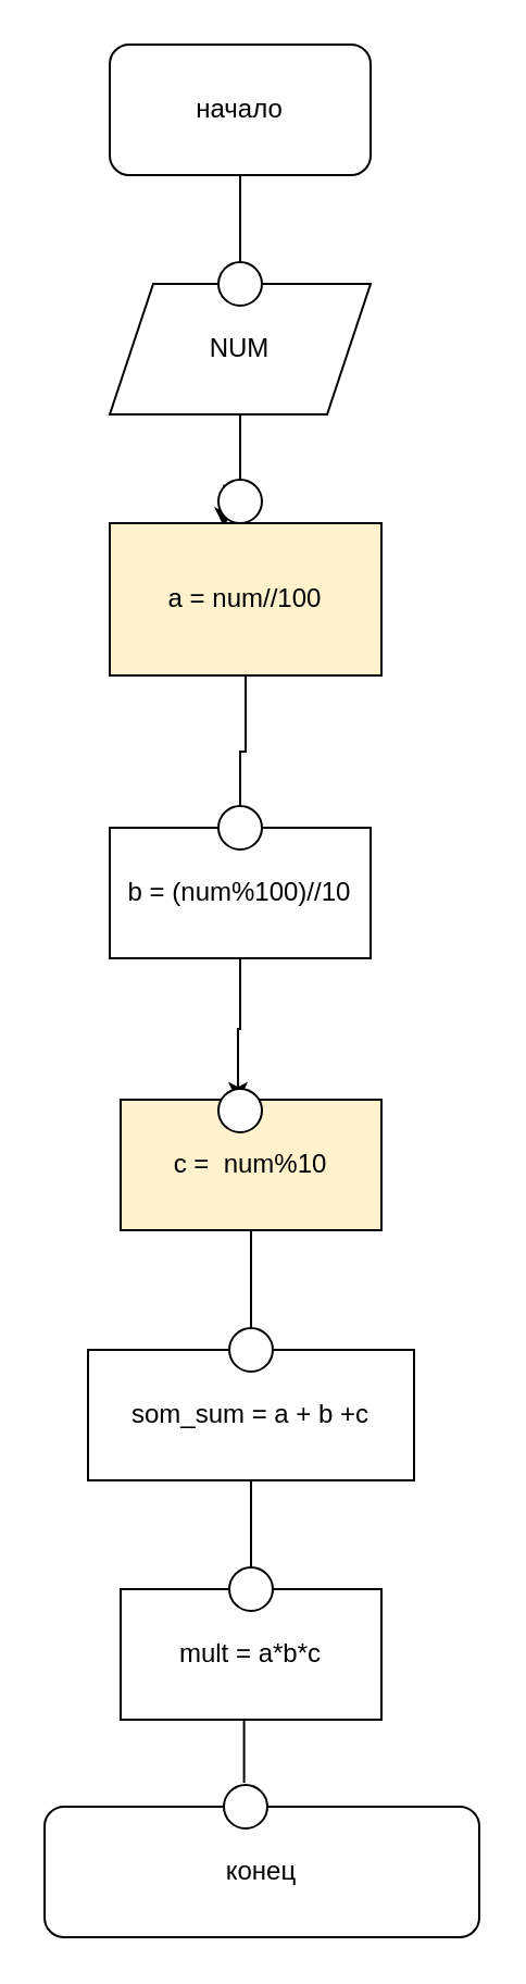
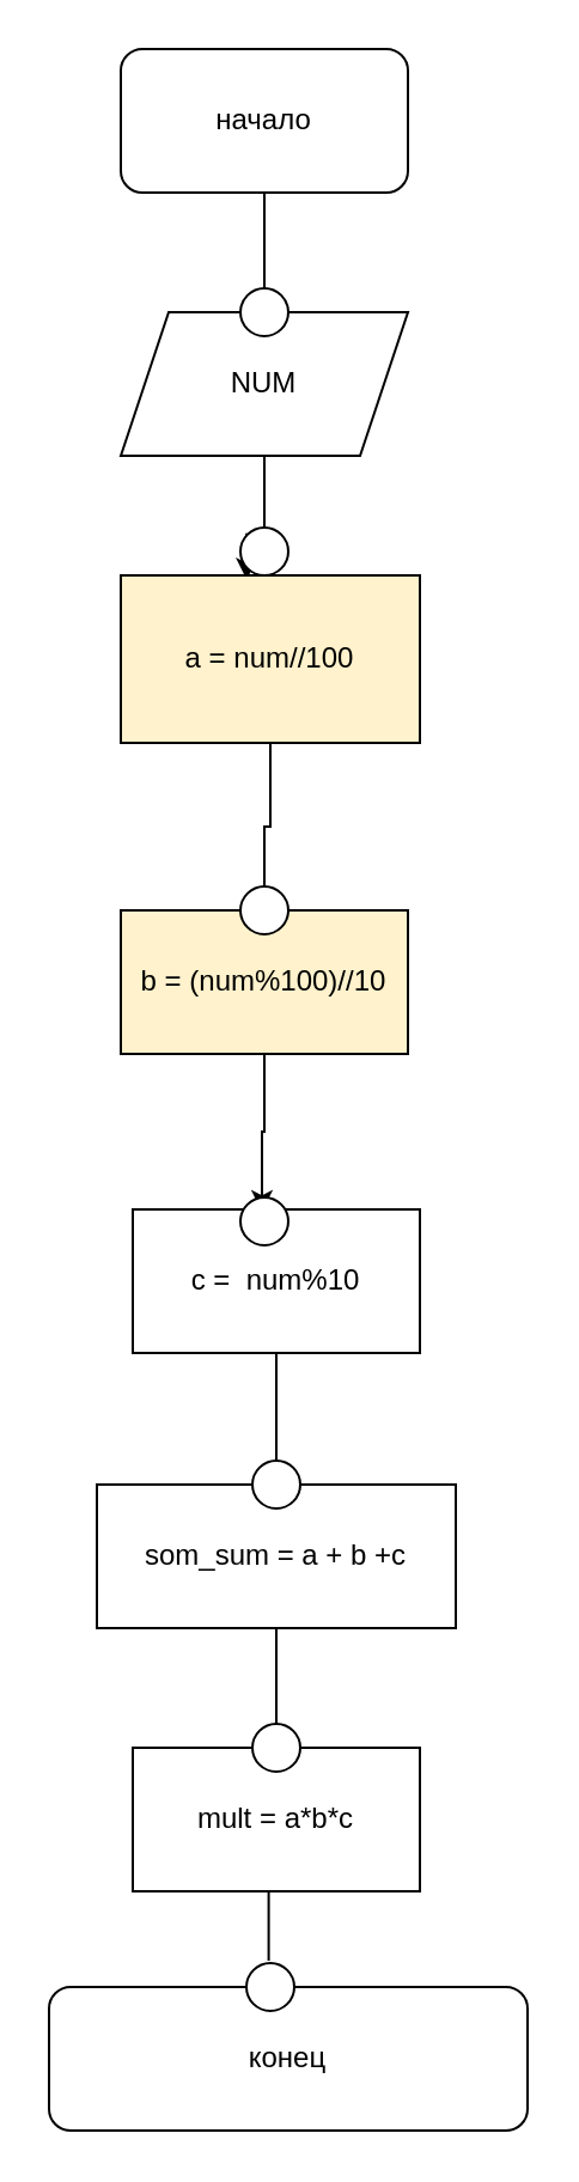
- <mxCell id="12" value="b = (num%100)//10" style="rounded=0;whiteSpace=wrap;html=1;" vertex="1" parent="1"><mxGeometry x="50" y="380" width="120" height="60" as="geometry" /></mxCell>
+ <mxCell id="12" value="b = (num%100)//10" style="rounded=0;whiteSpace=wrap;html=1;fillColor=#fff2cc;" vertex="1" parent="1"><mxGeometry x="50" y="380" width="120" height="60" as="geometry" /></mxCell>
- <mxCell id="14" value="c =&amp;nbsp; num%10" style="rounded=0;whiteSpace=wrap;html=1;fillColor=#fff2cc;" vertex="1" parent="1"><mxGeometry x="55" y="505" width="120" height="60" as="geometry" /></mxCell>
+ <mxCell id="14" value="c =&amp;nbsp; num%10" style="rounded=0;whiteSpace=wrap;html=1;" vertex="1" parent="1"><mxGeometry x="55" y="505" width="120" height="60" as="geometry" /></mxCell>
